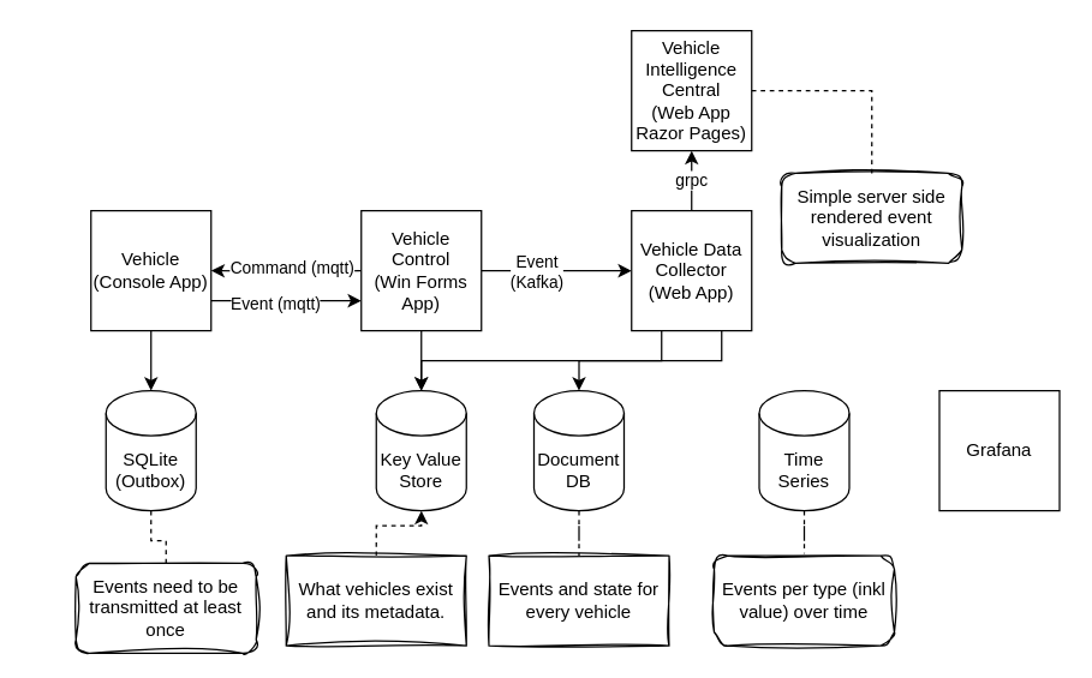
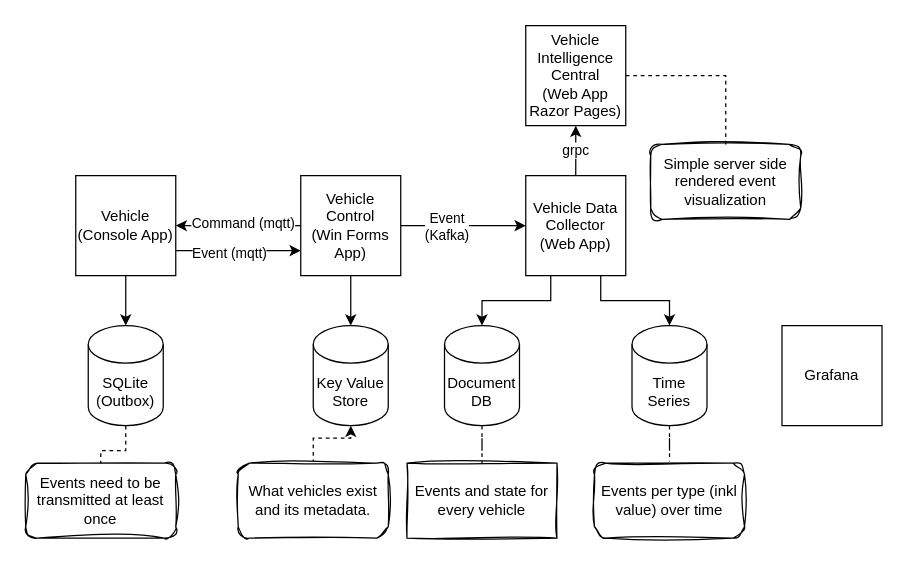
- <mxCell id="15" value="" style="edgeStyle=orthogonalEdgeStyle;rounded=0;orthogonalLoop=1;jettySize=auto;html=1;exitX=0.75;exitY=1;exitDx=0;exitDy=0;" edge="1" parent="1" source="16" target="11"><mxGeometry relative="1" as="geometry" /></mxCell>
+ <mxCell id="15" value="" style="edgeStyle=orthogonalEdgeStyle;rounded=0;orthogonalLoop=1;jettySize=auto;html=1;exitX=0.75;exitY=1;exitDx=0;exitDy=0;" edge="1" parent="1" source="16" target="21"><mxGeometry relative="1" as="geometry" /></mxCell>
- <mxCell id="13" value="What vehicles exist and its metadata." style="whiteSpace=wrap;html=1;sketch=1;curveFitting=1;jiggle=2;shadow=0;rounded=0;" vertex="1" parent="1"><mxGeometry x="190" y="370" width="120" height="60" as="geometry" /></mxCell>
+ <mxCell id="13" value="What vehicles exist and its metadata." style="rounded=1;whiteSpace=wrap;html=1;sketch=1;curveFitting=1;jiggle=2;shadow=0;" vertex="1" parent="1"><mxGeometry x="190" y="370" width="120" height="60" as="geometry" /></mxCell>
- <mxCell id="27" value="Events need to be transmitted at least once" style="rounded=1;whiteSpace=wrap;html=1;sketch=1;curveFitting=1;jiggle=2;shadow=0;" vertex="1" parent="1"><mxGeometry x="50" y="375" width="120" height="60" as="geometry" /></mxCell>
+ <mxCell id="27" value="Events need to be transmitted at least once" style="rounded=1;whiteSpace=wrap;html=1;sketch=1;curveFitting=1;jiggle=2;shadow=0;" vertex="1" parent="1"><mxGeometry x="20" y="370" width="120" height="60" as="geometry" /></mxCell>
